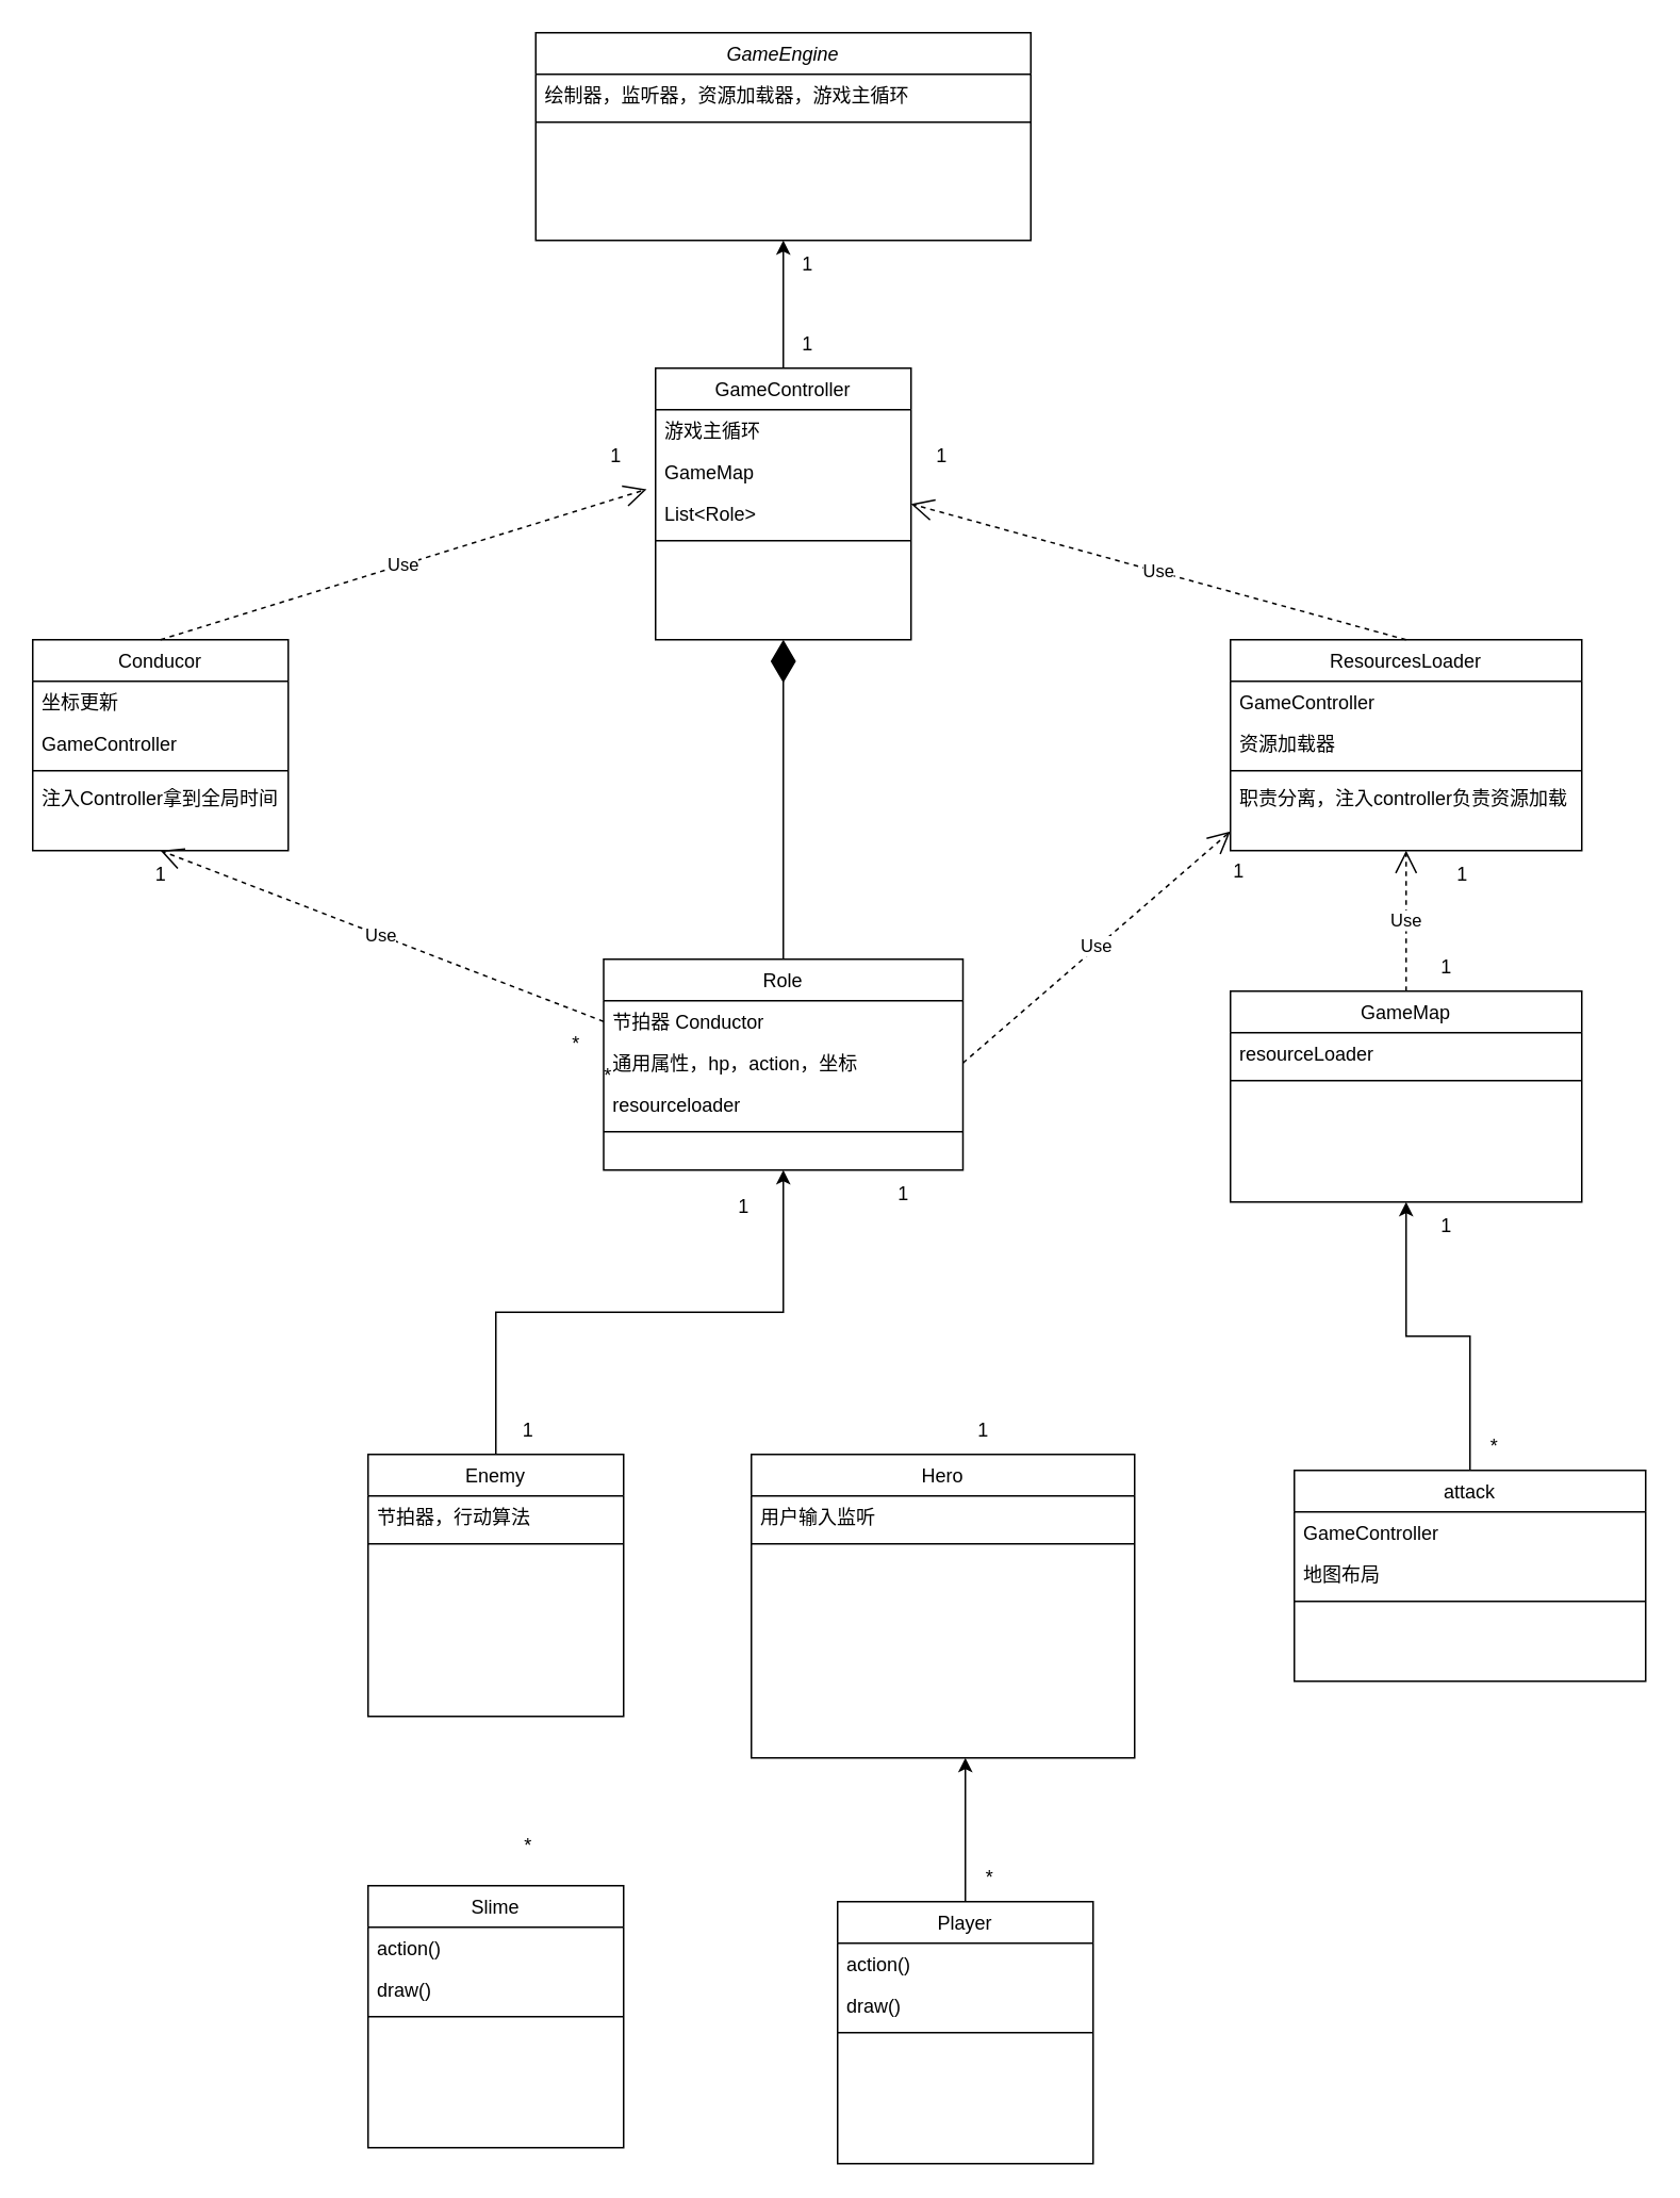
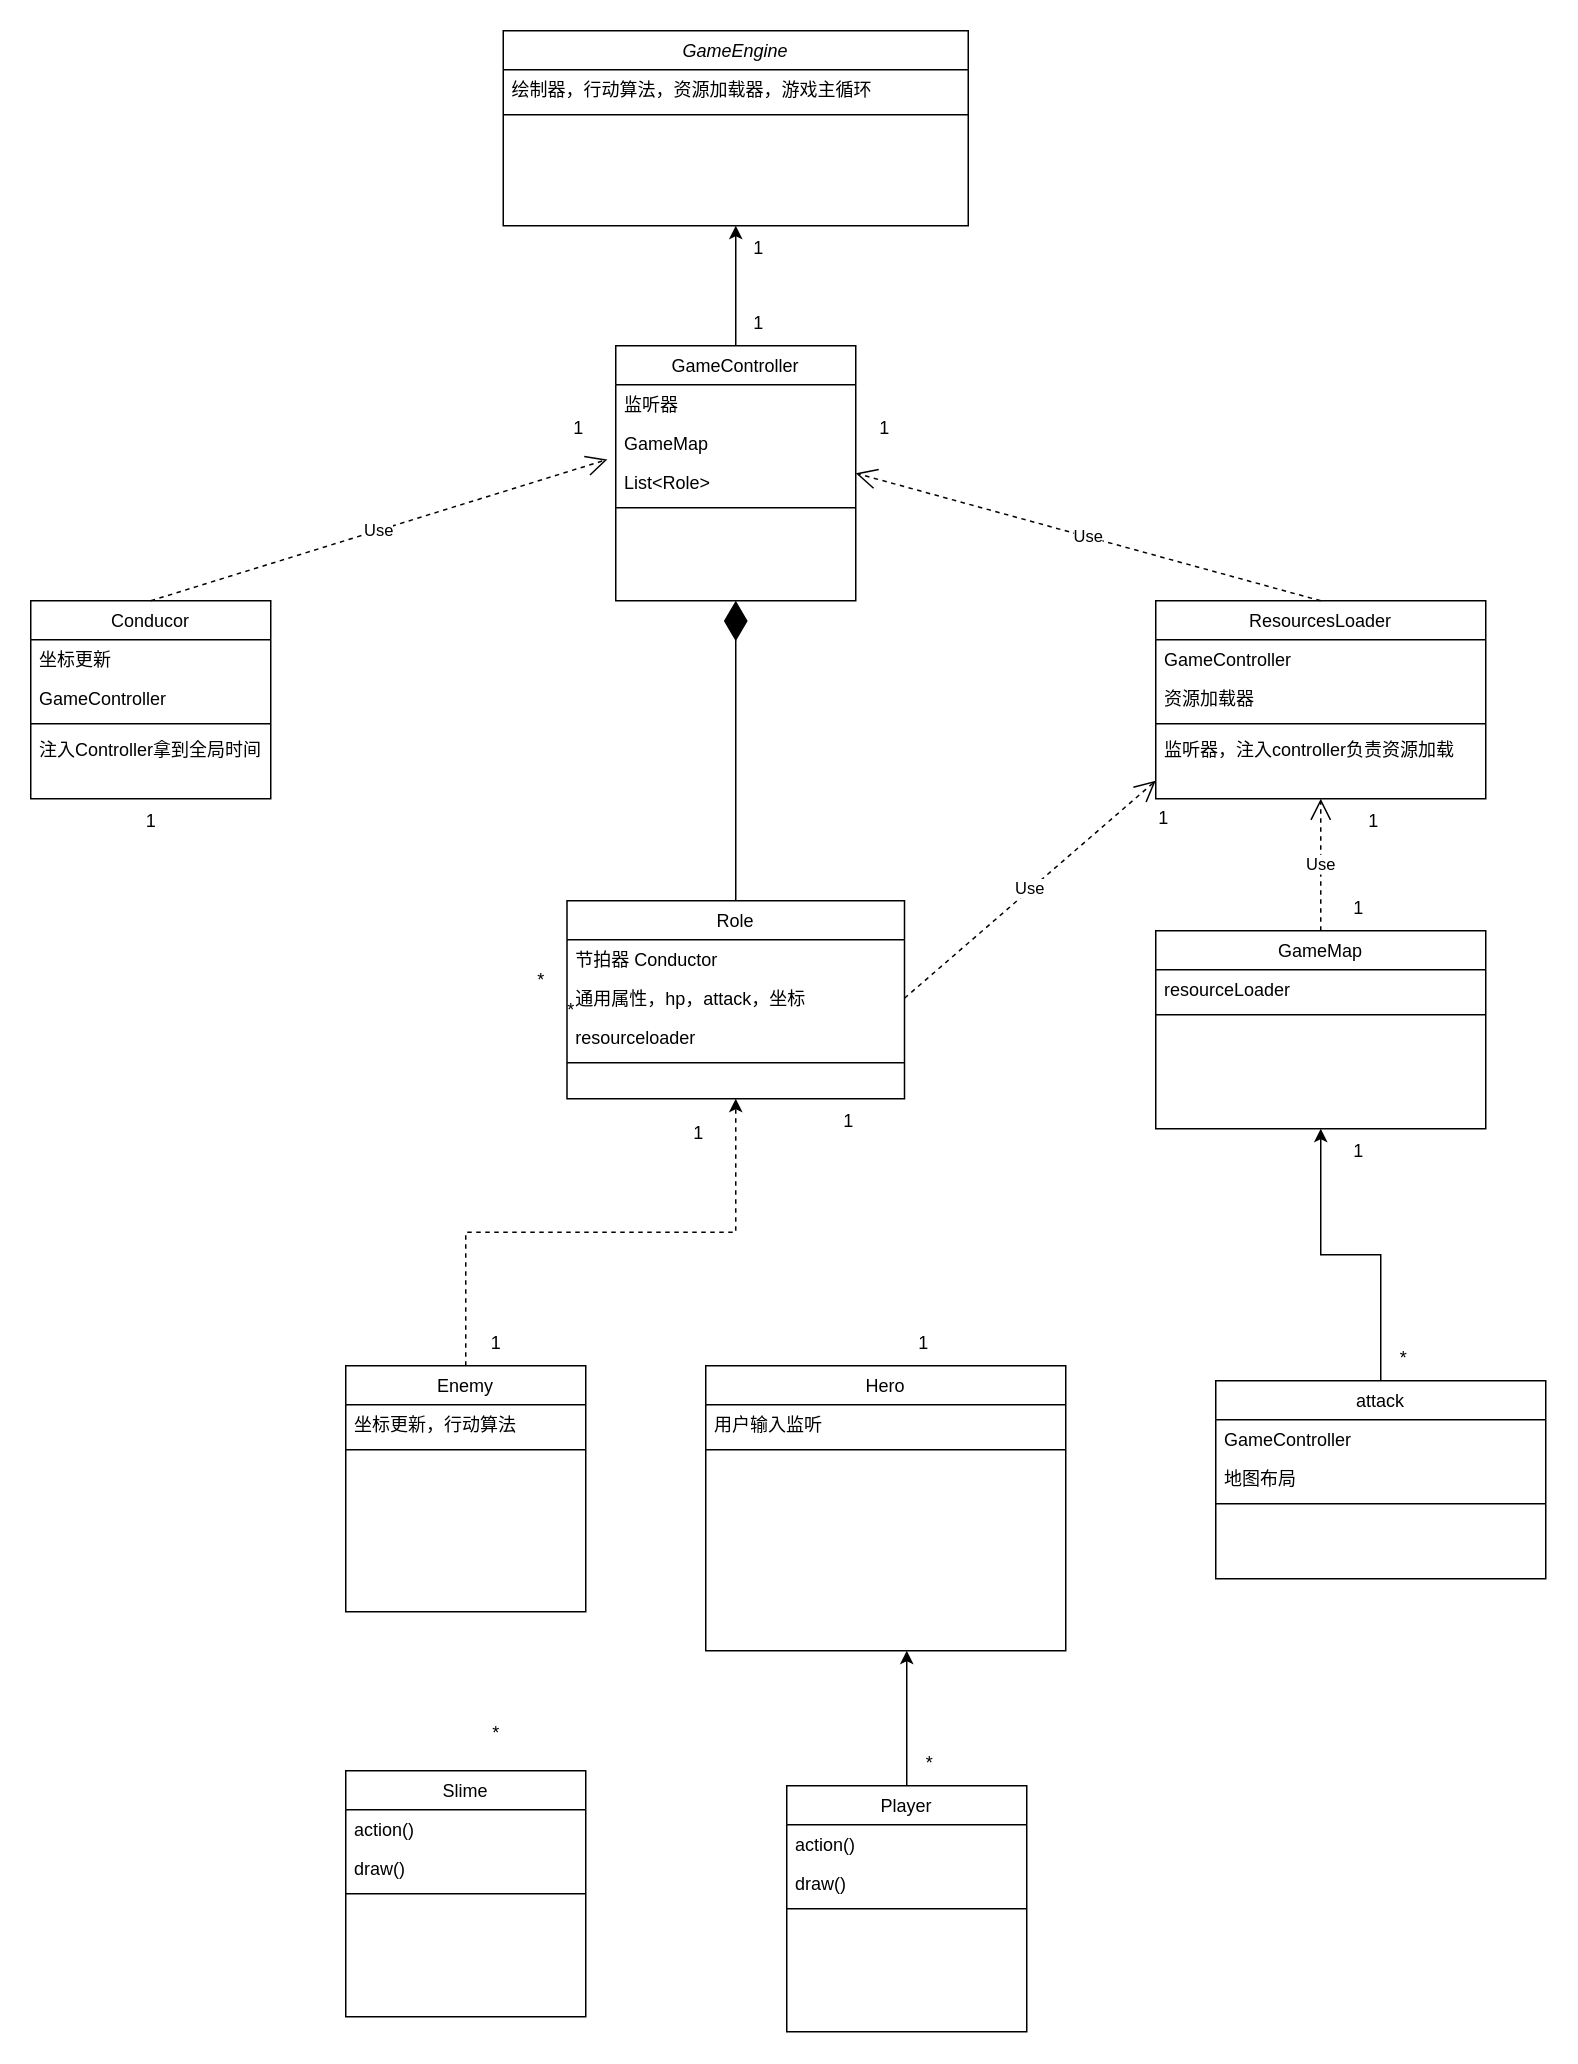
- <mxCell id="3" value="绘制器，监听器，资源加载器，游戏主循环" style="text;align=left;verticalAlign=top;spacingLeft=4;spacingRight=4;overflow=hidden;rotatable=0;points=[[0,0.5],[1,0.5]];portConstraint=eastwest;" parent="2" vertex="1"><mxGeometry y="26" width="310" height="26" as="geometry" /></mxCell>
+ <mxCell id="3" value="绘制器，行动算法，资源加载器，游戏主循环" style="text;align=left;verticalAlign=top;spacingLeft=4;spacingRight=4;overflow=hidden;rotatable=0;points=[[0,0.5],[1,0.5]];portConstraint=eastwest;" parent="2" vertex="1"><mxGeometry y="26" width="310" height="26" as="geometry" /></mxCell>
- <mxCell id="10" value="游戏主循环" style="text;align=left;verticalAlign=top;spacingLeft=4;spacingRight=4;overflow=hidden;rotatable=0;points=[[0,0.5],[1,0.5]];portConstraint=eastwest;" parent="9" vertex="1"><mxGeometry y="26" width="160" height="26" as="geometry" /></mxCell>
+ <mxCell id="10" value="监听器" style="text;align=left;verticalAlign=top;spacingLeft=4;spacingRight=4;overflow=hidden;rotatable=0;points=[[0,0.5],[1,0.5]];portConstraint=eastwest;" parent="9" vertex="1"><mxGeometry y="26" width="160" height="26" as="geometry" /></mxCell>
- <mxCell id="35" value="职责分离，注入controller负责资源加载" style="text;align=left;verticalAlign=top;spacingLeft=4;spacingRight=4;overflow=hidden;rotatable=0;points=[[0,0.5],[1,0.5]];portConstraint=eastwest;" parent="31" vertex="1"><mxGeometry y="86" width="220" height="26" as="geometry" /></mxCell>
+ <mxCell id="35" value="监听器，注入controller负责资源加载" style="text;align=left;verticalAlign=top;spacingLeft=4;spacingRight=4;overflow=hidden;rotatable=0;points=[[0,0.5],[1,0.5]];portConstraint=eastwest;" parent="31" vertex="1"><mxGeometry y="86" width="220" height="26" as="geometry" /></mxCell>
- <mxCell id="44" value="Use" style="endArrow=open;endSize=12;dashed=1;html=1;rounded=0;exitX=0;exitY=0.5;exitDx=0;exitDy=0;entryX=0.5;entryY=1;entryDx=0;entryDy=0;" edge="1" parent="1" source="20" target="36"><mxGeometry width="160" relative="1" as="geometry"><mxPoint x="605" y="585" as="sourcePoint" /><mxPoint x="110" y="570" as="targetPoint" /></mxGeometry></mxCell>
- <mxCell id="21" value="通用属性，hp，action，坐标" style="text;align=left;verticalAlign=top;spacingLeft=4;spacingRight=4;overflow=hidden;rotatable=0;points=[[0,0.5],[1,0.5]];portConstraint=eastwest;rounded=0;shadow=0;html=0;" parent="19" vertex="1"><mxGeometry y="52" width="225" height="26" as="geometry" /></mxCell>
+ <mxCell id="21" value="通用属性，hp，attack，坐标" style="text;align=left;verticalAlign=top;spacingLeft=4;spacingRight=4;overflow=hidden;rotatable=0;points=[[0,0.5],[1,0.5]];portConstraint=eastwest;rounded=0;shadow=0;html=0;" parent="19" vertex="1"><mxGeometry y="52" width="225" height="26" as="geometry" /></mxCell>
- <mxCell id="14" style="edgeStyle=orthogonalEdgeStyle;rounded=0;orthogonalLoop=1;jettySize=auto;html=1;entryX=0.5;entryY=1;entryDx=0;entryDy=0;" parent="1" source="15" target="19" edge="1"><mxGeometry relative="1" as="geometry" /></mxCell>
+ <mxCell id="14" style="edgeStyle=orthogonalEdgeStyle;rounded=0;orthogonalLoop=1;jettySize=auto;html=1;entryX=0.5;entryY=1;entryDx=0;entryDy=0;dashed=1;" parent="1" source="15" target="19" edge="1"><mxGeometry relative="1" as="geometry" /></mxCell>
- <mxCell id="16" value="节拍器，行动算法" style="text;align=left;verticalAlign=top;spacingLeft=4;spacingRight=4;overflow=hidden;rotatable=0;points=[[0,0.5],[1,0.5]];portConstraint=eastwest;" parent="15" vertex="1"><mxGeometry y="26" width="160" height="26" as="geometry" /></mxCell>
+ <mxCell id="16" value="坐标更新，行动算法" style="text;align=left;verticalAlign=top;spacingLeft=4;spacingRight=4;overflow=hidden;rotatable=0;points=[[0,0.5],[1,0.5]];portConstraint=eastwest;" parent="15" vertex="1"><mxGeometry y="26" width="160" height="26" as="geometry" /></mxCell>
